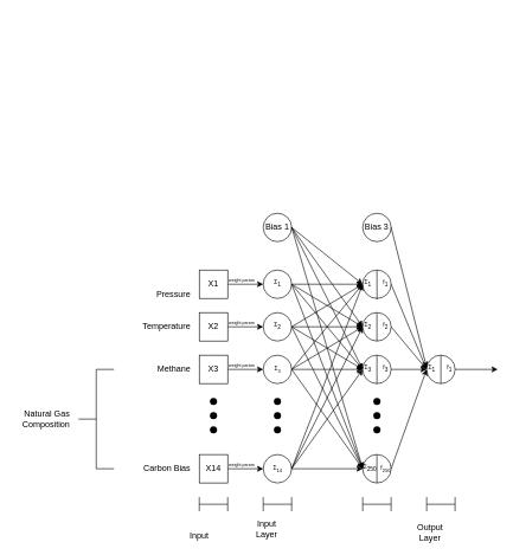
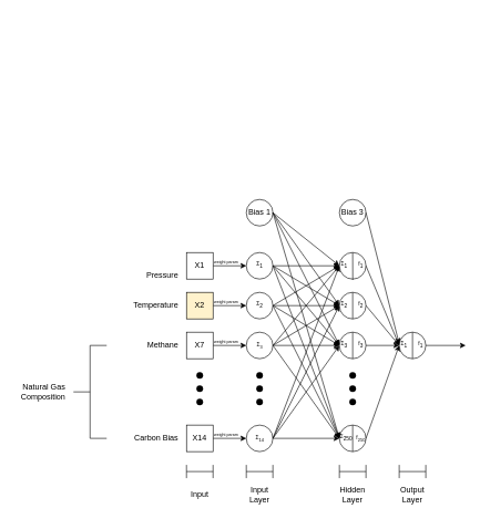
- <mxCell id="6" value="X2" style="rounded=0;whiteSpace=wrap;html=1;" parent="1" vertex="1"><mxGeometry x="280" y="440" width="40" height="40" as="geometry" /></mxCell>
+ <mxCell id="6" value="X2" style="rounded=0;whiteSpace=wrap;html=1;fillColor=#fff2cc;" parent="1" vertex="1"><mxGeometry x="280" y="440" width="40" height="40" as="geometry" /></mxCell>
- <mxCell id="8" value="X3" style="rounded=0;whiteSpace=wrap;html=1;" parent="1" vertex="1"><mxGeometry x="280" y="500" width="40" height="40" as="geometry" /></mxCell>
+ <mxCell id="8" value="X7" style="rounded=0;whiteSpace=wrap;html=1;" parent="1" vertex="1"><mxGeometry x="280" y="500" width="40" height="40" as="geometry" /></mxCell>
- <mxCell id="78" value="Input Layer" style="text;html=1;strokeColor=none;fillColor=none;align=center;verticalAlign=middle;whiteSpace=wrap;rounded=0;" parent="1" vertex="1"><mxGeometry x="350" y="730" width="50" height="30" as="geometry" /></mxCell>
+ <mxCell id="78" value="Input Layer" style="text;html=1;strokeColor=none;fillColor=none;align=center;verticalAlign=middle;whiteSpace=wrap;rounded=0;" parent="1" vertex="1"><mxGeometry x="365" y="730" width="50" height="30" as="geometry" /></mxCell>
+ <mxCell id="80" value="Hidden Layer" style="text;html=1;strokeColor=none;fillColor=none;align=center;verticalAlign=middle;whiteSpace=wrap;rounded=0;" parent="1" vertex="1"><mxGeometry x="505" y="730" width="50" height="30" as="geometry" /></mxCell>
- <mxCell id="82" value="Output Layer" style="text;html=1;strokeColor=none;fillColor=none;align=center;verticalAlign=middle;whiteSpace=wrap;rounded=0;" parent="1" vertex="1"><mxGeometry x="580" y="735" width="50" height="30" as="geometry" /></mxCell>
+ <mxCell id="82" value="Output Layer" style="text;html=1;strokeColor=none;fillColor=none;align=center;verticalAlign=middle;whiteSpace=wrap;rounded=0;" parent="1" vertex="1"><mxGeometry x="595" y="730" width="50" height="30" as="geometry" /></mxCell>
- <mxCell id="76" value="Input" style="text;html=1;strokeColor=none;fillColor=none;align=center;verticalAlign=middle;whiteSpace=wrap;rounded=0;" parent="1" vertex="1"><mxGeometry x="255" y="740" width="50" height="30" as="geometry" /></mxCell>
+ <mxCell id="76" value="Input" style="text;html=1;strokeColor=none;fillColor=none;align=center;verticalAlign=middle;whiteSpace=wrap;rounded=0;" parent="1" vertex="1"><mxGeometry x="275" y="730" width="50" height="30" as="geometry" /></mxCell>
